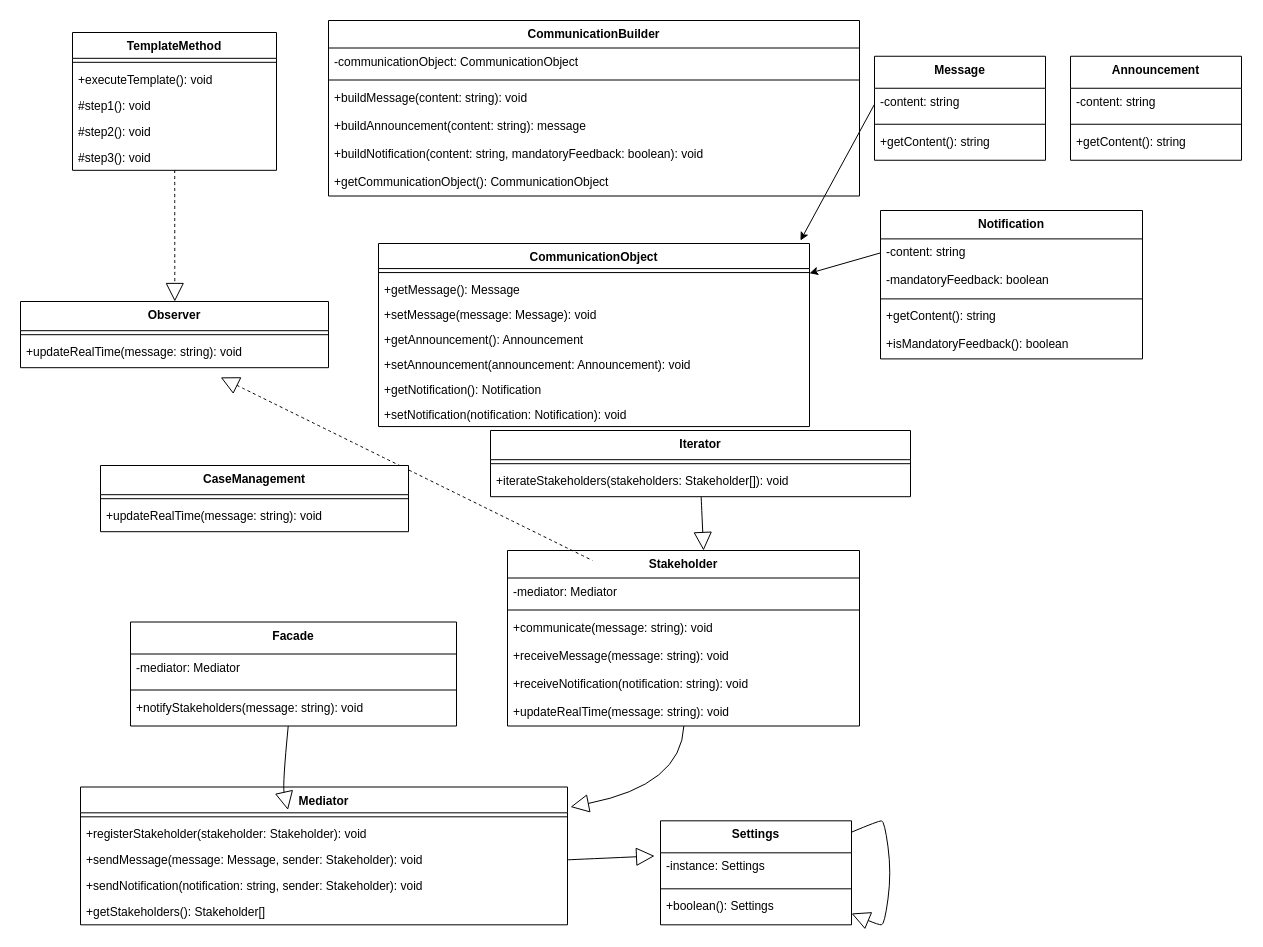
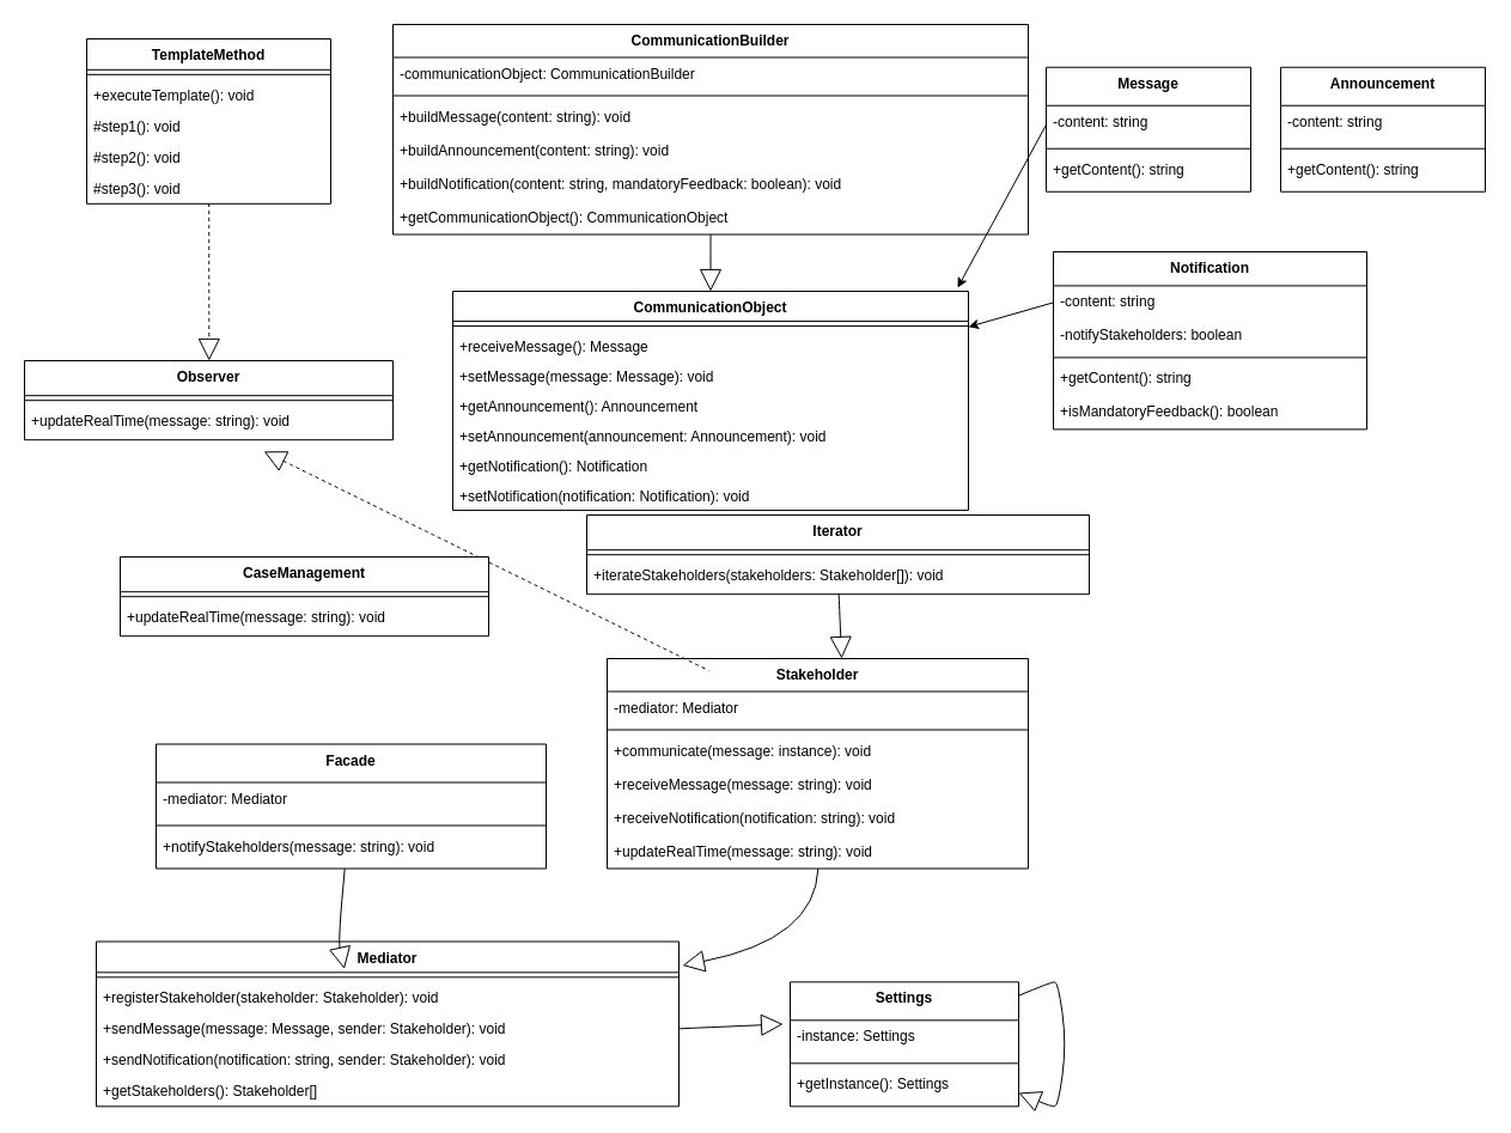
- <mxCell id="17" value="-communicationObject: CommunicationObject" style="text;strokeColor=none;fillColor=none;align=left;verticalAlign=top;spacingLeft=4;spacingRight=4;overflow=hidden;rotatable=0;points=[[0,0.5],[1,0.5]];portConstraint=eastwest;" vertex="1" parent="16"><mxGeometry y="27.5" width="531" height="28" as="geometry" /></mxCell>
+ <mxCell id="17" value="-communicationObject: CommunicationBuilder" style="text;strokeColor=none;fillColor=none;align=left;verticalAlign=top;spacingLeft=4;spacingRight=4;overflow=hidden;rotatable=0;points=[[0,0.5],[1,0.5]];portConstraint=eastwest;" vertex="1" parent="16"><mxGeometry y="27.5" width="531" height="28" as="geometry" /></mxCell>
- <mxCell id="20" value="+buildAnnouncement(content: string): message" style="text;strokeColor=none;fillColor=none;align=left;verticalAlign=top;spacingLeft=4;spacingRight=4;overflow=hidden;rotatable=0;points=[[0,0.5],[1,0.5]];portConstraint=eastwest;" vertex="1" parent="16"><mxGeometry y="91.5" width="531" height="28" as="geometry" /></mxCell>
+ <mxCell id="20" value="+buildAnnouncement(content: string): void" style="text;strokeColor=none;fillColor=none;align=left;verticalAlign=top;spacingLeft=4;spacingRight=4;overflow=hidden;rotatable=0;points=[[0,0.5],[1,0.5]];portConstraint=eastwest;" vertex="1" parent="16"><mxGeometry y="91.5" width="531" height="28" as="geometry" /></mxCell>
+ <mxCell id="71" value="" style="curved=1;startArrow=none;endArrow=block;endSize=16;endFill=0;exitX=0.5;exitY=1;entryX=0.5;entryY=0;rounded=0;" edge="1" parent="1" source="16" target="57"><mxGeometry relative="1" as="geometry"><Array as="points" /></mxGeometry></mxCell>
- <mxCell id="53" value="-mandatoryFeedback: boolean" style="text;strokeColor=none;fillColor=none;align=left;verticalAlign=top;spacingLeft=4;spacingRight=4;overflow=hidden;rotatable=0;points=[[0,0.5],[1,0.5]];portConstraint=eastwest;" vertex="1" parent="51"><mxGeometry y="56.4" width="262" height="28" as="geometry" /></mxCell>
+ <mxCell id="53" value="-notifyStakeholders: boolean" style="text;strokeColor=none;fillColor=none;align=left;verticalAlign=top;spacingLeft=4;spacingRight=4;overflow=hidden;rotatable=0;points=[[0,0.5],[1,0.5]];portConstraint=eastwest;" vertex="1" parent="51"><mxGeometry y="56.4" width="262" height="28" as="geometry" /></mxCell>
- <mxCell id="59" value="+getMessage(): Message" style="text;strokeColor=none;fillColor=none;align=left;verticalAlign=top;spacingLeft=4;spacingRight=4;overflow=hidden;rotatable=0;points=[[0,0.5],[1,0.5]];portConstraint=eastwest;" vertex="1" parent="57"><mxGeometry y="33.067" width="431" height="25" as="geometry" /></mxCell>
+ <mxCell id="59" value="+receiveMessage(): Message" style="text;strokeColor=none;fillColor=none;align=left;verticalAlign=top;spacingLeft=4;spacingRight=4;overflow=hidden;rotatable=0;points=[[0,0.5],[1,0.5]];portConstraint=eastwest;" vertex="1" parent="57"><mxGeometry y="33.067" width="431" height="25" as="geometry" /></mxCell>
- <mxCell id="39" value="+communicate(message: string): void" style="text;strokeColor=none;fillColor=none;align=left;verticalAlign=top;spacingLeft=4;spacingRight=4;overflow=hidden;rotatable=0;points=[[0,0.5],[1,0.5]];portConstraint=eastwest;" vertex="1" parent="35"><mxGeometry y="63.5" width="352" height="28" as="geometry" /></mxCell>
+ <mxCell id="39" value="+communicate(message: instance): void" style="text;strokeColor=none;fillColor=none;align=left;verticalAlign=top;spacingLeft=4;spacingRight=4;overflow=hidden;rotatable=0;points=[[0,0.5],[1,0.5]];portConstraint=eastwest;" vertex="1" parent="35"><mxGeometry y="63.5" width="352" height="28" as="geometry" /></mxCell>
- <mxCell id="5" value="+boolean(): Settings" style="text;strokeColor=none;fillColor=none;align=left;verticalAlign=top;spacingLeft=4;spacingRight=4;overflow=hidden;rotatable=0;points=[[0,0.5],[1,0.5]];portConstraint=eastwest;" vertex="1" parent="2"><mxGeometry y="72" width="191" height="32" as="geometry" /></mxCell>
+ <mxCell id="5" value="+getInstance(): Settings" style="text;strokeColor=none;fillColor=none;align=left;verticalAlign=top;spacingLeft=4;spacingRight=4;overflow=hidden;rotatable=0;points=[[0,0.5],[1,0.5]];portConstraint=eastwest;" vertex="1" parent="2"><mxGeometry y="72" width="191" height="32" as="geometry" /></mxCell>
